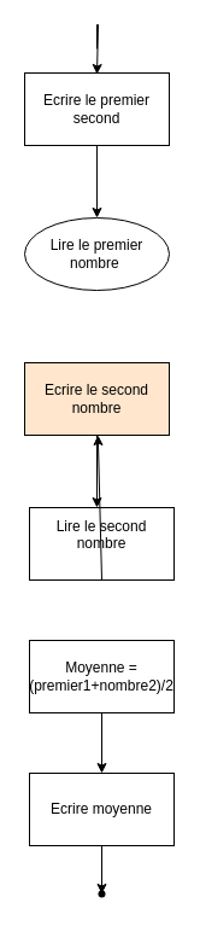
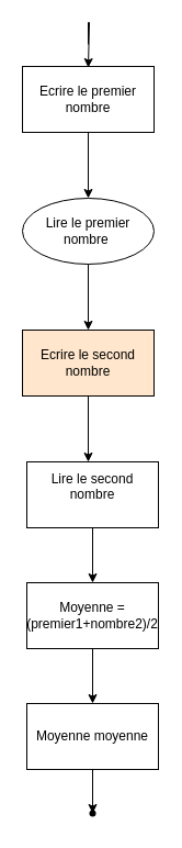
- <mxCell id="3" value="Ecrire le premier second&lt;br&gt;" style="rounded=0;whiteSpace=wrap;html=1;" parent="1" vertex="1"><mxGeometry x="20" y="60" width="120" height="60" as="geometry" /></mxCell>
+ <mxCell id="3" value="Ecrire le premier nombre&lt;br&gt;" style="rounded=0;whiteSpace=wrap;html=1;" parent="1" vertex="1"><mxGeometry x="20" y="60" width="120" height="60" as="geometry" /></mxCell>
+ <mxCell id="9" value="" style="endArrow=classic;html=1;rounded=0;entryX=0.5;entryY=0;entryDx=0;entryDy=0;exitX=0.5;exitY=1;exitDx=0;exitDy=0;" parent="1" source="5" target="6" edge="1"><mxGeometry width="50" height="50" relative="1" as="geometry"><mxPoint x="90" y="130" as="sourcePoint" /><mxPoint x="90" y="190" as="targetPoint" /></mxGeometry></mxCell>
- <mxCell id="11" value="" style="endArrow=classic;html=1;rounded=0;exitX=0.5;exitY=1;exitDx=0;exitDy=0;" parent="1" source="7" target="6" edge="1"><mxGeometry width="50" height="50" relative="1" as="geometry"><mxPoint x="90" y="370" as="sourcePoint" /><mxPoint x="90" y="430" as="targetPoint" /></mxGeometry></mxCell>
+ <mxCell id="11" value="" style="endArrow=classic;html=1;rounded=0;exitX=0.5;exitY=1;exitDx=0;exitDy=0;entryX=0.5;entryY=0;entryDx=0;entryDy=0;" parent="1" source="7" target="8" edge="1"><mxGeometry width="50" height="50" relative="1" as="geometry"><mxPoint x="90" y="370" as="sourcePoint" /><mxPoint x="90" y="430" as="targetPoint" /></mxGeometry></mxCell>
- <mxCell id="14" value="Ecrire moyenne&lt;br&gt;" style="rounded=0;whiteSpace=wrap;html=1;" parent="1" vertex="1"><mxGeometry x="24" y="640" width="120" height="60" as="geometry" /></mxCell>
+ <mxCell id="14" value="Moyenne moyenne&lt;br&gt;" style="rounded=0;whiteSpace=wrap;html=1;" parent="1" vertex="1"><mxGeometry x="24" y="640" width="120" height="60" as="geometry" /></mxCell>
